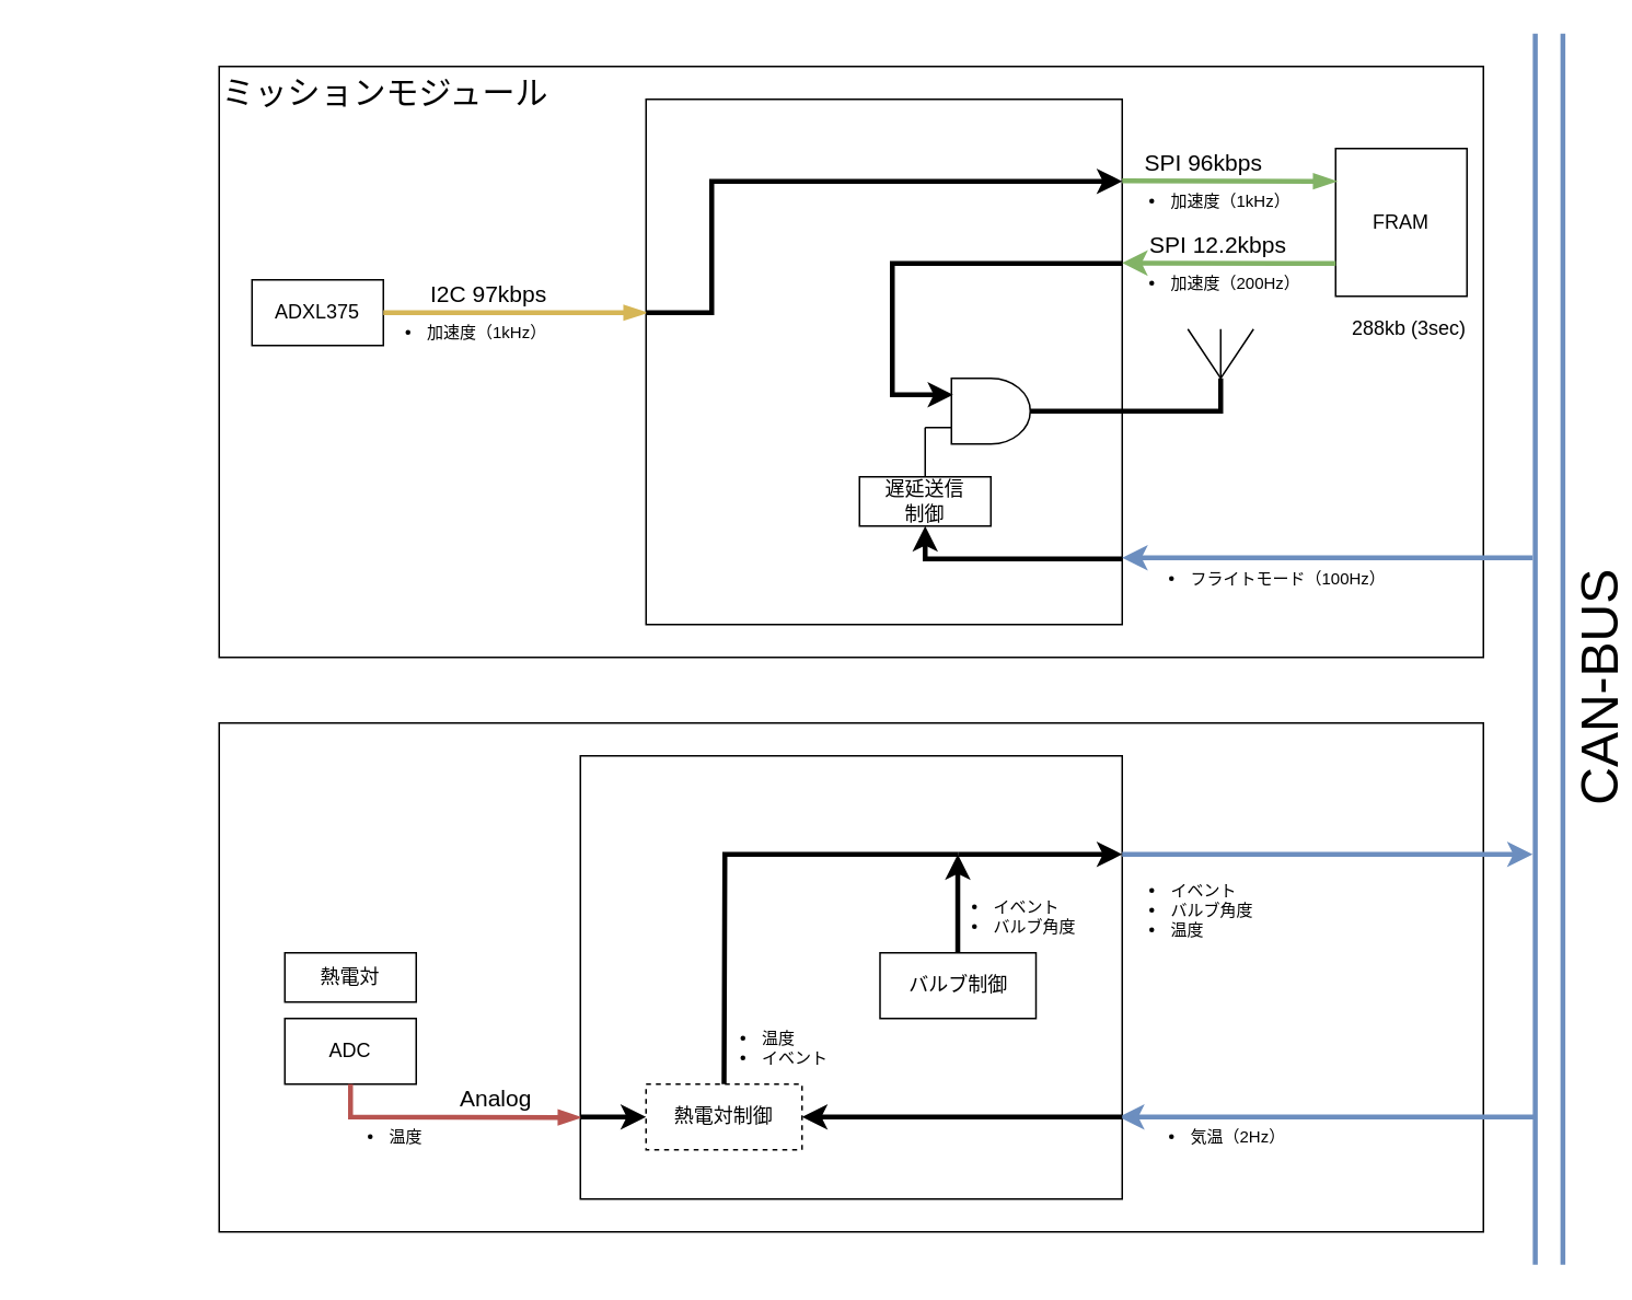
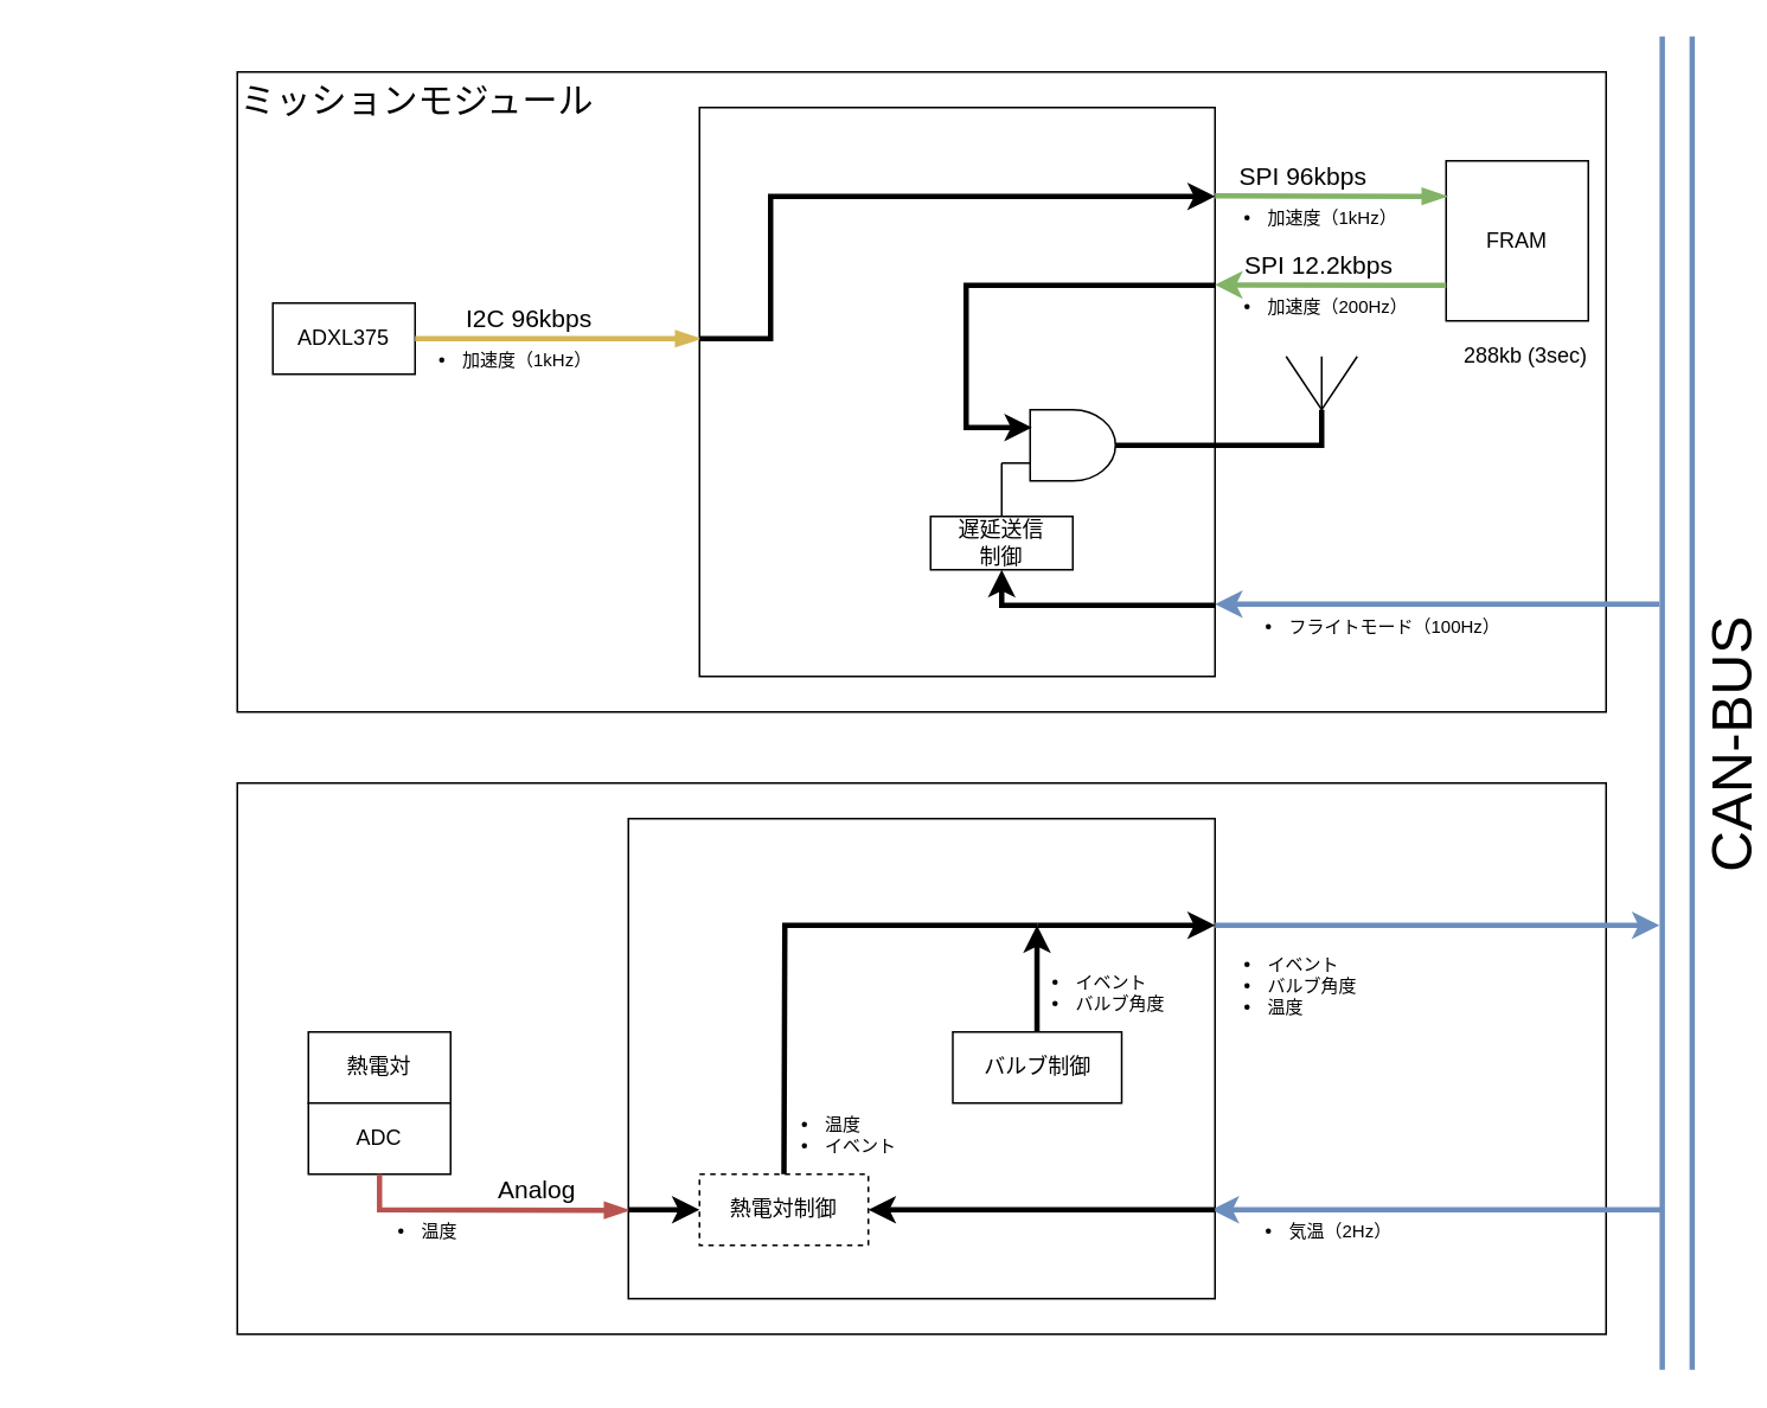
- <mxCell id="10" value="I2C 97kbps" style="text;html=1;strokeColor=none;fillColor=none;align=left;verticalAlign=bottom;whiteSpace=wrap;rounded=0;fontSize=14;labelPosition=right;verticalLabelPosition=top;" parent="1" vertex="1"><mxGeometry x="85" y="190" width="175" height="20" as="geometry" /></mxCell>
+ <mxCell id="10" value="I2C 96kbps" style="text;html=1;strokeColor=none;fillColor=none;align=left;verticalAlign=bottom;whiteSpace=wrap;rounded=0;fontSize=14;labelPosition=right;verticalLabelPosition=top;" parent="1" vertex="1"><mxGeometry x="85" y="190" width="175" height="20" as="geometry" /></mxCell>
- <mxCell id="30" value="熱電対" style="rounded=0;whiteSpace=wrap;html=1;" parent="1" vertex="1"><mxGeometry x="173" y="580" width="80" height="30" as="geometry" /></mxCell>
+ <mxCell id="30" value="熱電対" style="rounded=0;whiteSpace=wrap;html=1;" parent="1" vertex="1"><mxGeometry x="173" y="580" width="80" height="40" as="geometry" /></mxCell>
